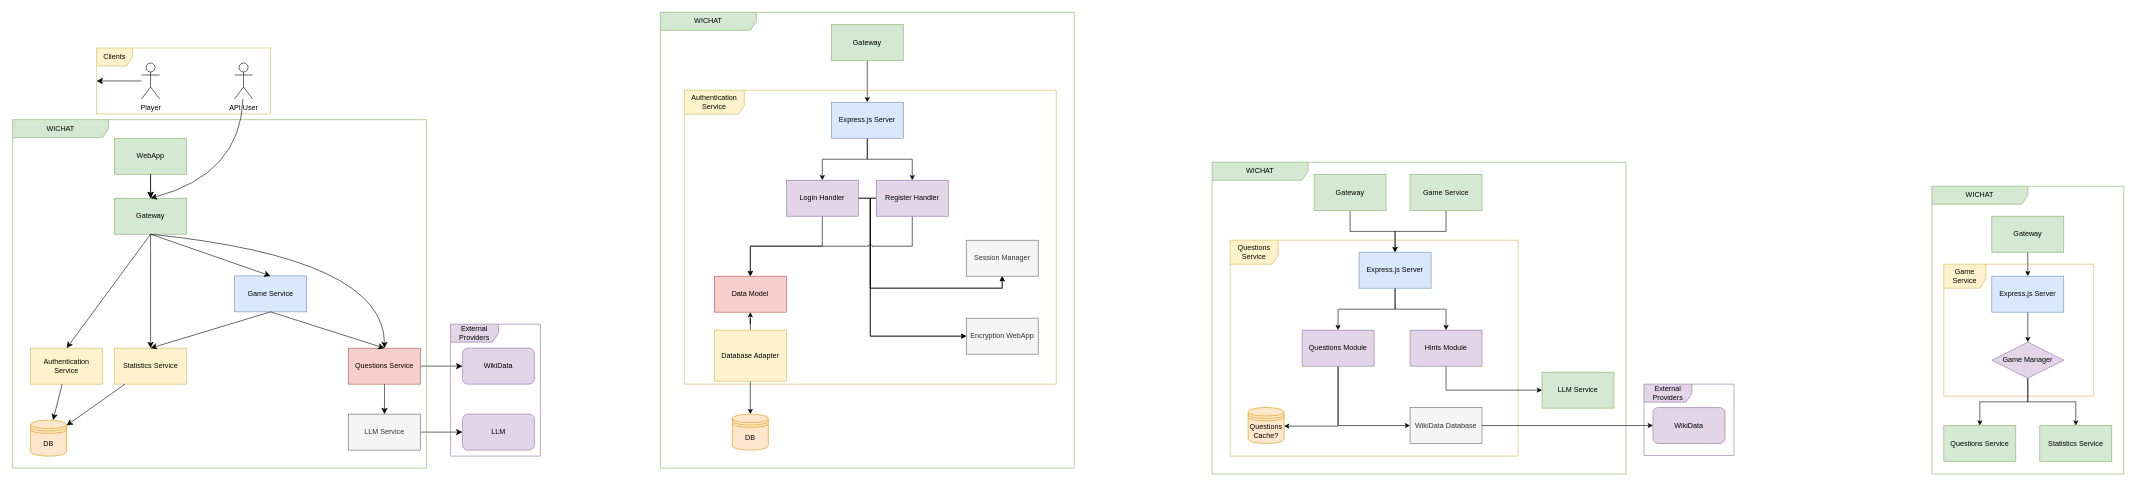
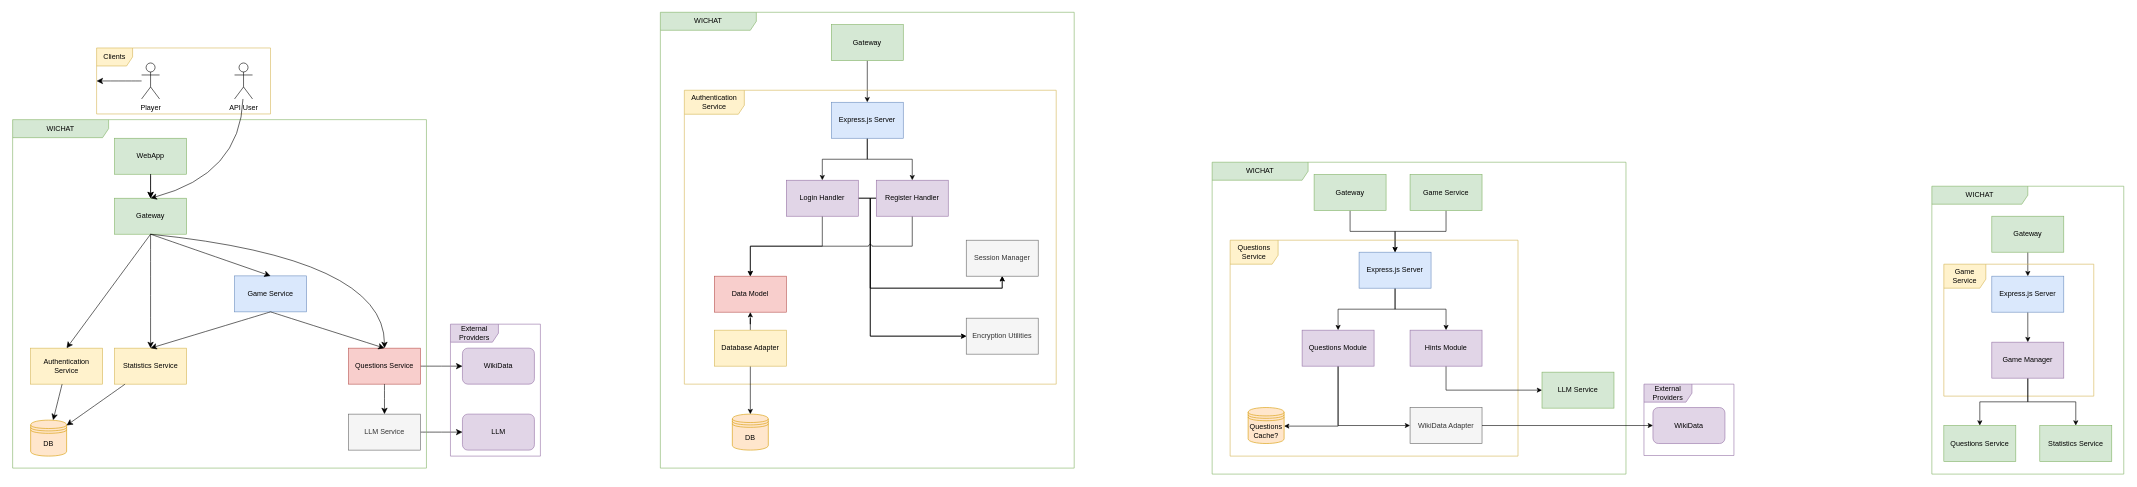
- <mxCell id="53" value="Encryption WebApp" style="whiteSpace=wrap;html=1;fillColor=#f5f5f5;strokeColor=#666666;fontColor=#333333;" vertex="1" parent="32"><mxGeometry x="510" y="510" width="120" height="60" as="geometry" /></mxCell>
+ <mxCell id="53" value="Encryption Utilities" style="whiteSpace=wrap;html=1;fillColor=#f5f5f5;strokeColor=#666666;fontColor=#333333;" vertex="1" parent="32"><mxGeometry x="510" y="510" width="120" height="60" as="geometry" /></mxCell>
- <mxCell id="43" value="Database Adapter" style="rounded=0;whiteSpace=wrap;html=1;fillColor=#fff2cc;strokeColor=#d6b656;" vertex="1" parent="32"><mxGeometry x="90" y="530" width="120" height="85" as="geometry" /></mxCell>
+ <mxCell id="43" value="Database Adapter" style="rounded=0;whiteSpace=wrap;html=1;fillColor=#fff2cc;strokeColor=#d6b656;" vertex="1" parent="32"><mxGeometry x="90" y="530" width="120" height="60" as="geometry" /></mxCell>
- <mxCell id="83" value="Game Manager" style="rhombus;whiteSpace=wrap;html=1;fillColor=#e1d5e7;strokeColor=#9673a6;" vertex="1" parent="74"><mxGeometry x="100" y="260" width="120" height="60" as="geometry" /></mxCell>
+ <mxCell id="83" value="Game Manager" style="whiteSpace=wrap;html=1;fillColor=#e1d5e7;strokeColor=#9673a6;" vertex="1" parent="74"><mxGeometry x="100" y="260" width="120" height="60" as="geometry" /></mxCell>
- <mxCell id="69" value="WikiData Database" style="whiteSpace=wrap;html=1;fillColor=#f5f5f5;strokeColor=#666666;fontColor=#333333;" vertex="1" parent="54"><mxGeometry x="330" y="409" width="120" height="60" as="geometry" /></mxCell>
+ <mxCell id="69" value="WikiData Adapter" style="whiteSpace=wrap;html=1;fillColor=#f5f5f5;strokeColor=#666666;fontColor=#333333;" vertex="1" parent="54"><mxGeometry x="330" y="409" width="120" height="60" as="geometry" /></mxCell>
